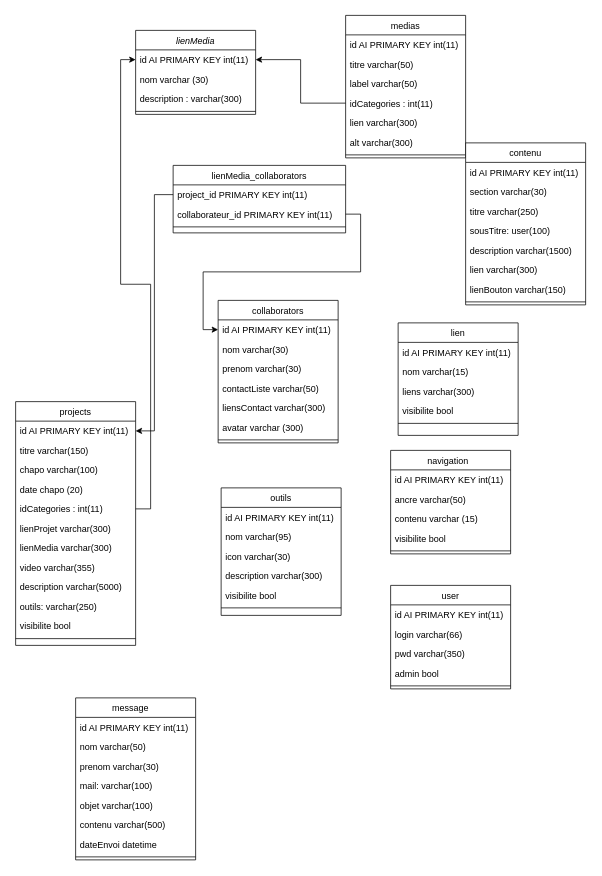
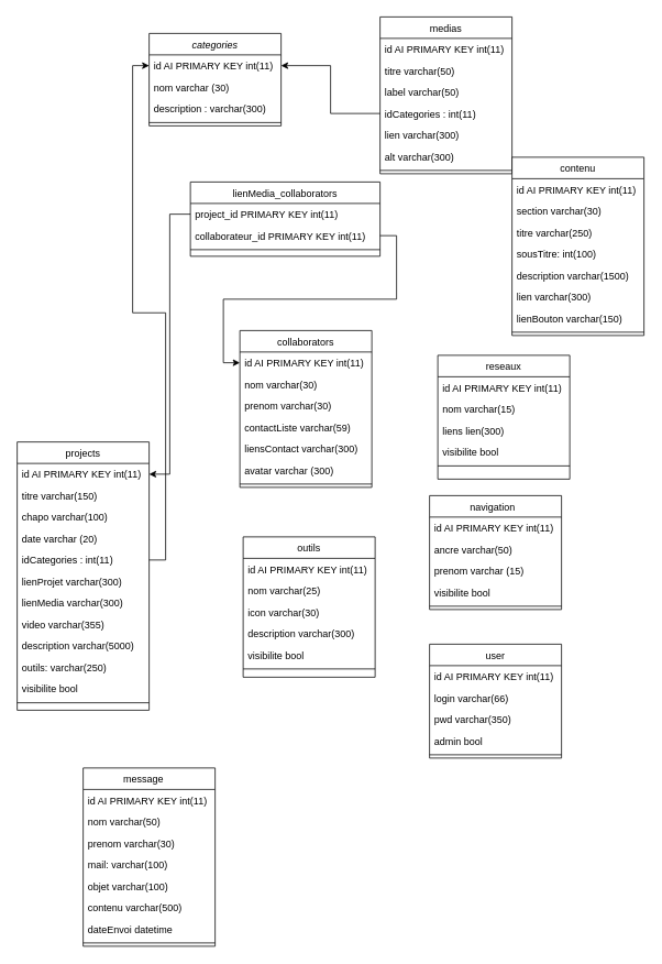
- <mxCell id="2" value="lienMedia" style="swimlane;fontStyle=2;align=center;verticalAlign=top;childLayout=stackLayout;horizontal=1;startSize=26;horizontalStack=0;resizeParent=1;resizeLast=0;collapsible=1;marginBottom=0;rounded=0;shadow=0;strokeWidth=1;" parent="1" vertex="1"><mxGeometry x="180" y="40" width="160" height="112" as="geometry"><mxRectangle x="230" y="140" width="160" height="26" as="alternateBounds" /></mxGeometry></mxCell>
+ <mxCell id="2" value="categories" style="swimlane;fontStyle=2;align=center;verticalAlign=top;childLayout=stackLayout;horizontal=1;startSize=26;horizontalStack=0;resizeParent=1;resizeLast=0;collapsible=1;marginBottom=0;rounded=0;shadow=0;strokeWidth=1;" parent="1" vertex="1"><mxGeometry x="180" y="40" width="160" height="112" as="geometry"><mxRectangle x="230" y="140" width="160" height="26" as="alternateBounds" /></mxGeometry></mxCell>
- <mxCell id="66" value="sousTitre: user(100)" style="text;align=left;verticalAlign=top;spacingLeft=4;spacingRight=4;overflow=hidden;rotatable=0;points=[[0,0.5],[1,0.5]];portConstraint=eastwest;rounded=0;shadow=0;html=0;" vertex="1" parent="62"><mxGeometry y="104" width="160" height="26" as="geometry" /></mxCell>
+ <mxCell id="66" value="sousTitre: int(100)" style="text;align=left;verticalAlign=top;spacingLeft=4;spacingRight=4;overflow=hidden;rotatable=0;points=[[0,0.5],[1,0.5]];portConstraint=eastwest;rounded=0;shadow=0;html=0;" vertex="1" parent="62"><mxGeometry y="104" width="160" height="26" as="geometry" /></mxCell>
- <mxCell id="30" value="lien" style="swimlane;fontStyle=0;align=center;verticalAlign=top;childLayout=stackLayout;horizontal=1;startSize=26;horizontalStack=0;resizeParent=1;resizeLast=0;collapsible=1;marginBottom=0;rounded=0;shadow=0;strokeWidth=1;" parent="1" vertex="1"><mxGeometry x="530" y="430" width="160" height="150" as="geometry"><mxRectangle x="340" y="380" width="170" height="26" as="alternateBounds" /></mxGeometry></mxCell>
+ <mxCell id="30" value="reseaux" style="swimlane;fontStyle=0;align=center;verticalAlign=top;childLayout=stackLayout;horizontal=1;startSize=26;horizontalStack=0;resizeParent=1;resizeLast=0;collapsible=1;marginBottom=0;rounded=0;shadow=0;strokeWidth=1;" parent="1" vertex="1"><mxGeometry x="530" y="430" width="160" height="150" as="geometry"><mxRectangle x="340" y="380" width="170" height="26" as="alternateBounds" /></mxGeometry></mxCell>
- <mxCell id="17" value="contactListe varchar(50)" style="text;align=left;verticalAlign=top;spacingLeft=4;spacingRight=4;overflow=hidden;rotatable=0;points=[[0,0.5],[1,0.5]];portConstraint=eastwest;" parent="13" vertex="1"><mxGeometry y="104" width="160" height="26" as="geometry" /></mxCell>
+ <mxCell id="17" value="contactListe varchar(59)" style="text;align=left;verticalAlign=top;spacingLeft=4;spacingRight=4;overflow=hidden;rotatable=0;points=[[0,0.5],[1,0.5]];portConstraint=eastwest;" parent="13" vertex="1"><mxGeometry y="104" width="160" height="26" as="geometry" /></mxCell>
- <mxCell id="33" value="liens varchar(300)" style="text;align=left;verticalAlign=top;spacingLeft=4;spacingRight=4;overflow=hidden;rotatable=0;points=[[0,0.5],[1,0.5]];portConstraint=eastwest;" parent="30" vertex="1"><mxGeometry y="78" width="160" height="26" as="geometry" /></mxCell>
+ <mxCell id="33" value="liens lien(300)" style="text;align=left;verticalAlign=top;spacingLeft=4;spacingRight=4;overflow=hidden;rotatable=0;points=[[0,0.5],[1,0.5]];portConstraint=eastwest;" parent="30" vertex="1"><mxGeometry y="78" width="160" height="26" as="geometry" /></mxCell>
- <mxCell id="40" value="date chapo (20)" style="text;align=left;verticalAlign=top;spacingLeft=4;spacingRight=4;overflow=hidden;rotatable=0;points=[[0,0.5],[1,0.5]];portConstraint=eastwest;rounded=0;shadow=0;html=0;" parent="36" vertex="1"><mxGeometry y="104" width="160" height="26" as="geometry" /></mxCell>
+ <mxCell id="40" value="date varchar (20)" style="text;align=left;verticalAlign=top;spacingLeft=4;spacingRight=4;overflow=hidden;rotatable=0;points=[[0,0.5],[1,0.5]];portConstraint=eastwest;rounded=0;shadow=0;html=0;" parent="36" vertex="1"><mxGeometry y="104" width="160" height="26" as="geometry" /></mxCell>
- <mxCell id="10" value="contenu varchar (15)" style="text;align=left;verticalAlign=top;spacingLeft=4;spacingRight=4;overflow=hidden;rotatable=0;points=[[0,0.5],[1,0.5]];portConstraint=eastwest;rounded=0;shadow=0;html=0;" parent="7" vertex="1"><mxGeometry y="78" width="160" height="26" as="geometry" /></mxCell>
+ <mxCell id="10" value="prenom varchar (15)" style="text;align=left;verticalAlign=top;spacingLeft=4;spacingRight=4;overflow=hidden;rotatable=0;points=[[0,0.5],[1,0.5]];portConstraint=eastwest;rounded=0;shadow=0;html=0;" parent="7" vertex="1"><mxGeometry y="78" width="160" height="26" as="geometry" /></mxCell>
- <mxCell id="73" value="nom varchar(95)" style="text;align=left;verticalAlign=top;spacingLeft=4;spacingRight=4;overflow=hidden;rotatable=0;points=[[0,0.5],[1,0.5]];portConstraint=eastwest;" vertex="1" parent="71"><mxGeometry y="52" width="160" height="26" as="geometry" /></mxCell>
+ <mxCell id="73" value="nom varchar(25)" style="text;align=left;verticalAlign=top;spacingLeft=4;spacingRight=4;overflow=hidden;rotatable=0;points=[[0,0.5],[1,0.5]];portConstraint=eastwest;" vertex="1" parent="71"><mxGeometry y="52" width="160" height="26" as="geometry" /></mxCell>
